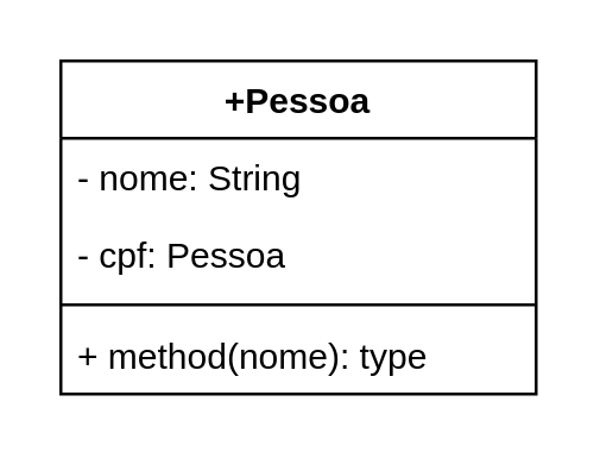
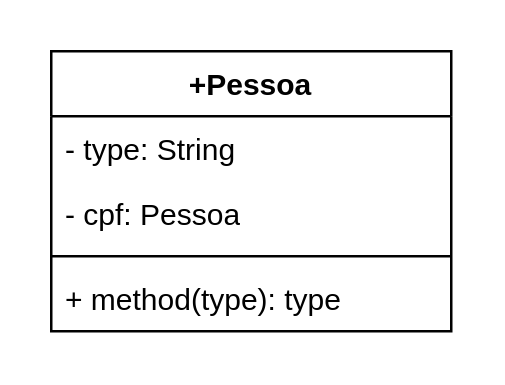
- <mxCell id="3" value="- nome: String" style="text;strokeColor=none;fillColor=none;align=left;verticalAlign=top;spacingLeft=4;spacingRight=4;overflow=hidden;rotatable=0;points=[[0,0.5],[1,0.5]];portConstraint=eastwest;whiteSpace=wrap;html=1;" vertex="1" parent="2"><mxGeometry y="26" width="160" height="26" as="geometry" /></mxCell>
+ <mxCell id="3" value="- type: String" style="text;strokeColor=none;fillColor=none;align=left;verticalAlign=top;spacingLeft=4;spacingRight=4;overflow=hidden;rotatable=0;points=[[0,0.5],[1,0.5]];portConstraint=eastwest;whiteSpace=wrap;html=1;" vertex="1" parent="2"><mxGeometry y="26" width="160" height="26" as="geometry" /></mxCell>
- <mxCell id="6" value="+ method(nome): type" style="text;strokeColor=none;fillColor=none;align=left;verticalAlign=top;spacingLeft=4;spacingRight=4;overflow=hidden;rotatable=0;points=[[0,0.5],[1,0.5]];portConstraint=eastwest;whiteSpace=wrap;html=1;" vertex="1" parent="2"><mxGeometry y="86" width="160" height="26" as="geometry" /></mxCell>
+ <mxCell id="6" value="+ method(type): type" style="text;strokeColor=none;fillColor=none;align=left;verticalAlign=top;spacingLeft=4;spacingRight=4;overflow=hidden;rotatable=0;points=[[0,0.5],[1,0.5]];portConstraint=eastwest;whiteSpace=wrap;html=1;" vertex="1" parent="2"><mxGeometry y="86" width="160" height="26" as="geometry" /></mxCell>
